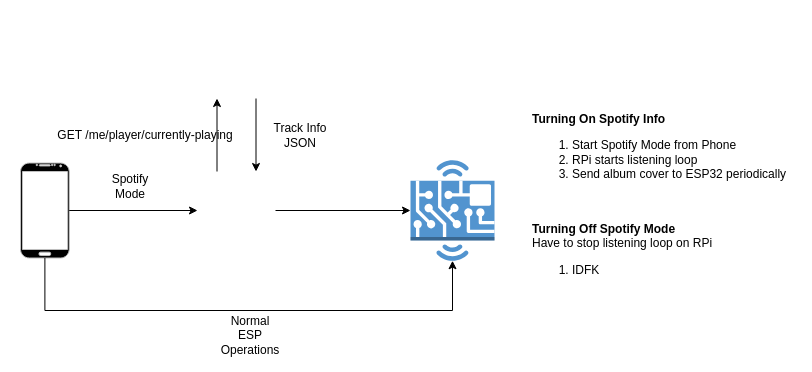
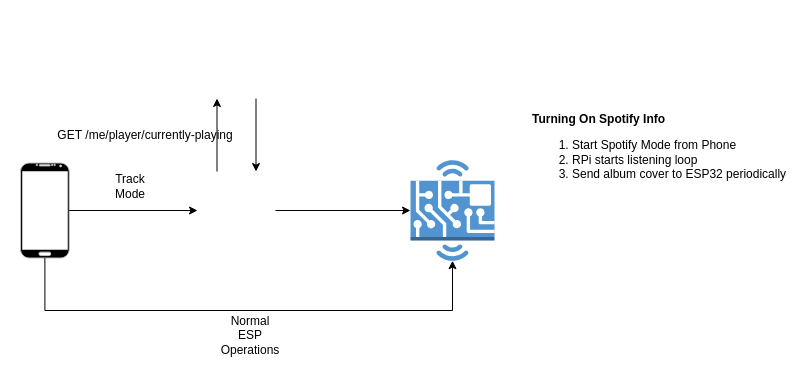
- <mxCell id="14" value="Track Info JSON" style="text;html=1;strokeColor=none;fillColor=none;align=center;verticalAlign=middle;whiteSpace=wrap;rounded=0;" vertex="1" parent="1"><mxGeometry x="270" y="120" width="60" height="30" as="geometry" /></mxCell>
- <mxCell id="11" value="Spotify Mode" style="text;html=1;strokeColor=none;fillColor=none;align=center;verticalAlign=middle;whiteSpace=wrap;rounded=0;" vertex="1" parent="1"><mxGeometry x="100" y="171" width="60" height="30" as="geometry" /></mxCell>
+ <mxCell id="11" value="Track Mode" style="text;html=1;strokeColor=none;fillColor=none;align=center;verticalAlign=middle;whiteSpace=wrap;rounded=0;" vertex="1" parent="1"><mxGeometry x="100" y="171" width="60" height="30" as="geometry" /></mxCell>
- <mxCell id="16" value="&lt;b&gt;Turning Off Spotify Mode&lt;/b&gt;&lt;br&gt;Have to stop listening loop on RPi&lt;br&gt;&lt;ol&gt;&lt;li&gt;IDFK&lt;/li&gt;&lt;/ol&gt;" style="text;html=1;strokeColor=none;fillColor=none;align=left;verticalAlign=middle;whiteSpace=wrap;rounded=0;" vertex="1" parent="1"><mxGeometry x="530" y="220" width="260" height="70" as="geometry" /></mxCell>
